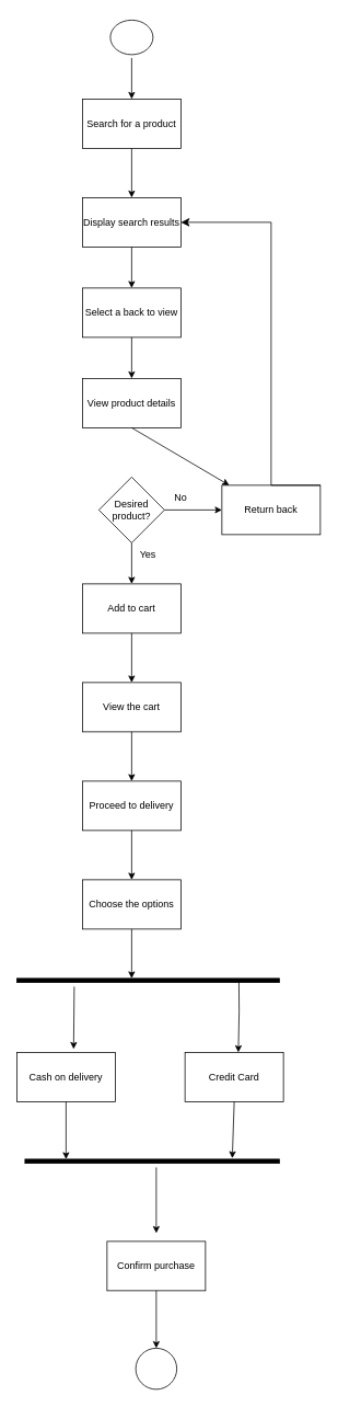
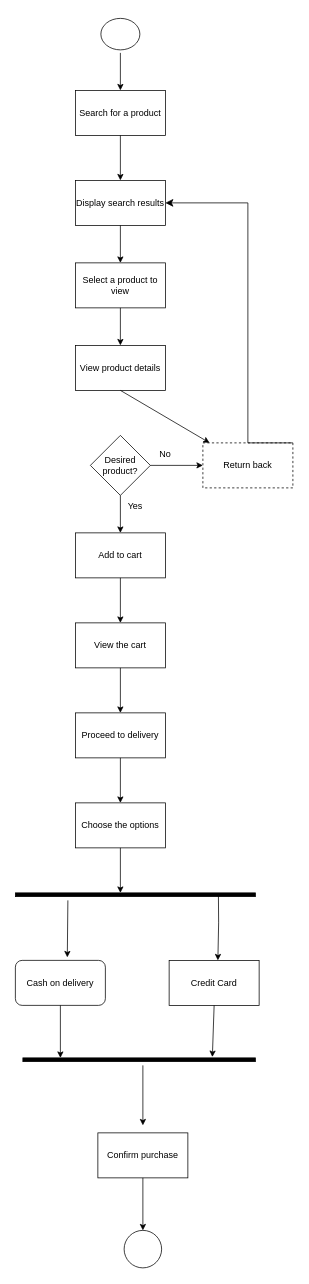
- <mxCell id="8" value="Select a back to view" style="rounded=0;whiteSpace=wrap;html=1;" vertex="1" parent="1"><mxGeometry x="100" y="350" width="120" height="60" as="geometry" /></mxCell>
+ <mxCell id="8" value="Select a product to view" style="rounded=0;whiteSpace=wrap;html=1;" vertex="1" parent="1"><mxGeometry x="100" y="350" width="120" height="60" as="geometry" /></mxCell>
- <mxCell id="17" value="Return back" style="rounded=0;whiteSpace=wrap;html=1;" vertex="1" parent="1"><mxGeometry x="270" y="590" width="120" height="60" as="geometry" /></mxCell>
+ <mxCell id="17" value="Return back" style="rounded=0;whiteSpace=wrap;html=1;dashed=1;" vertex="1" parent="1"><mxGeometry x="270" y="590" width="120" height="60" as="geometry" /></mxCell>
- <mxCell id="30" value="Cash on delivery" style="rounded=0;whiteSpace=wrap;html=1;" vertex="1" parent="1"><mxGeometry x="20" y="1280" width="120" height="60" as="geometry" /></mxCell>
+ <mxCell id="30" value="Cash on delivery" style="whiteSpace=wrap;html=1;rounded=1;" vertex="1" parent="1"><mxGeometry x="20" y="1280" width="120" height="60" as="geometry" /></mxCell>
